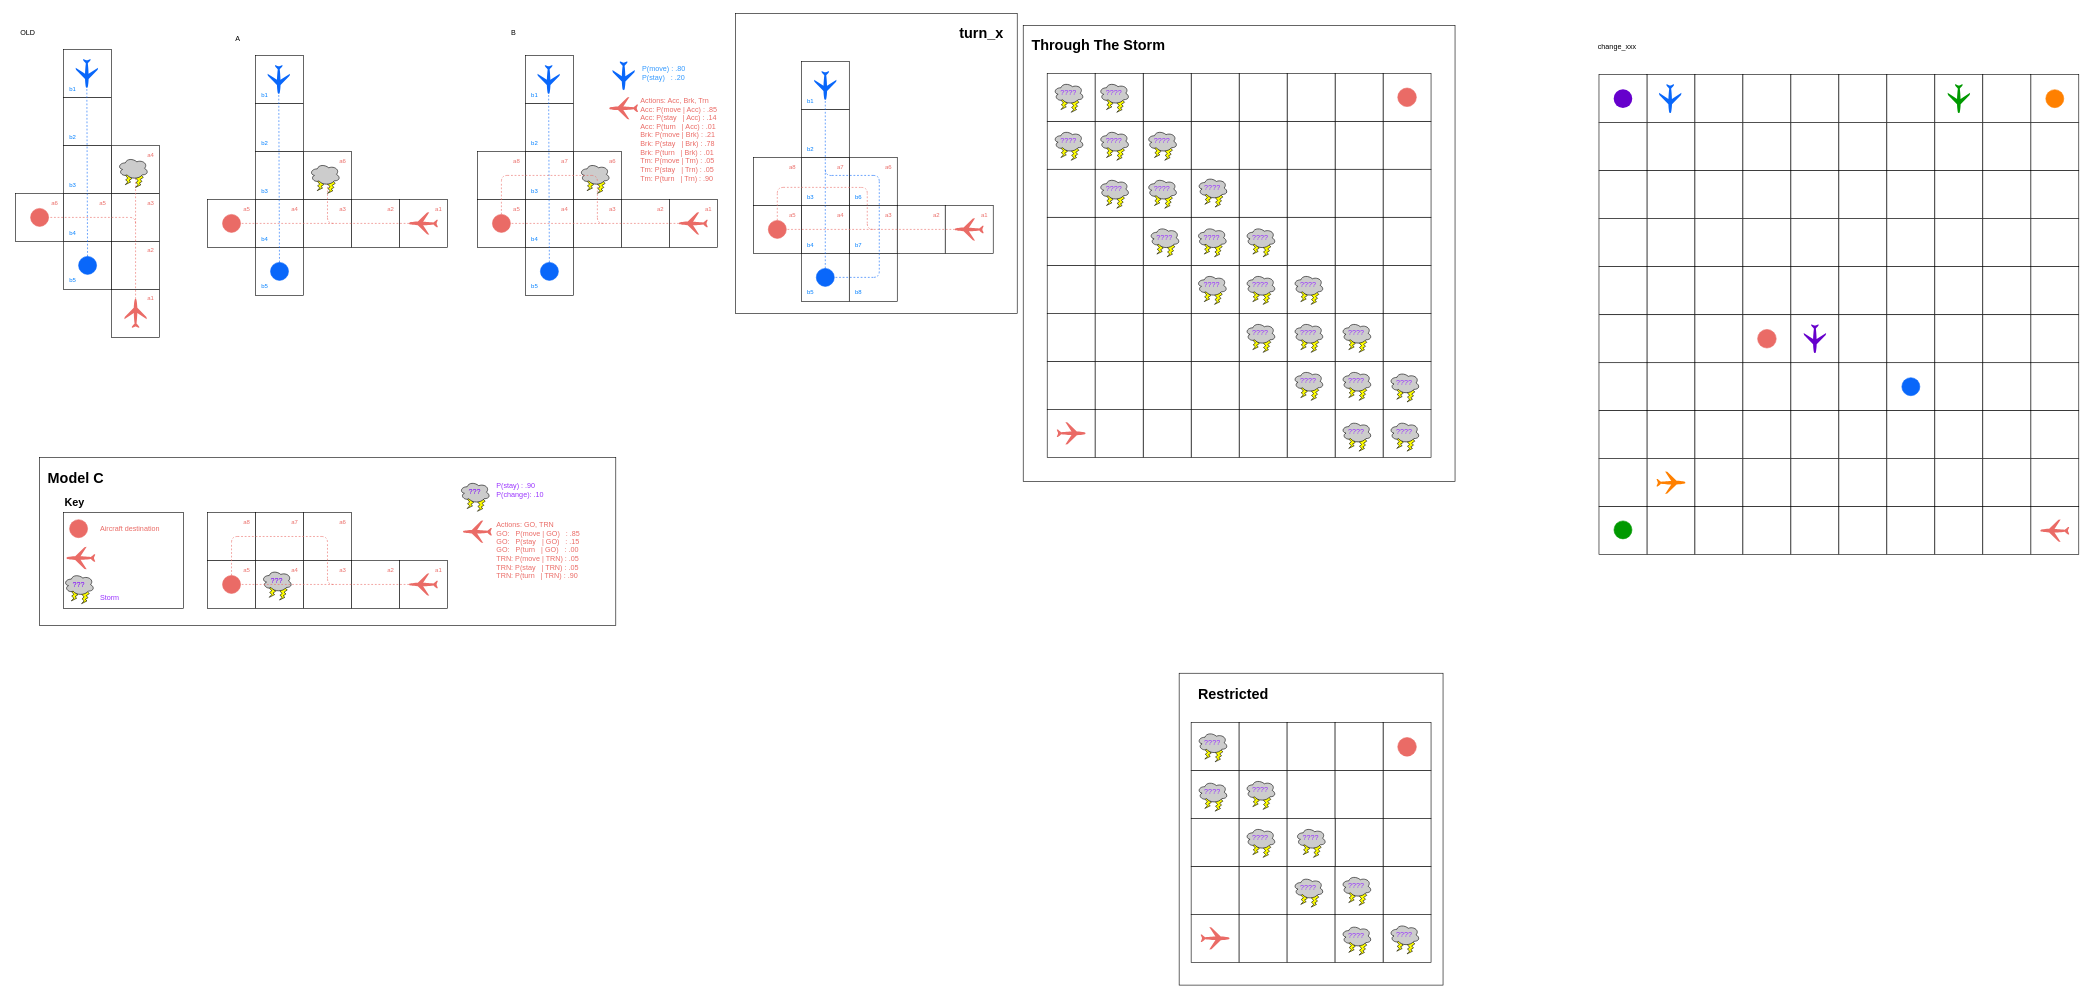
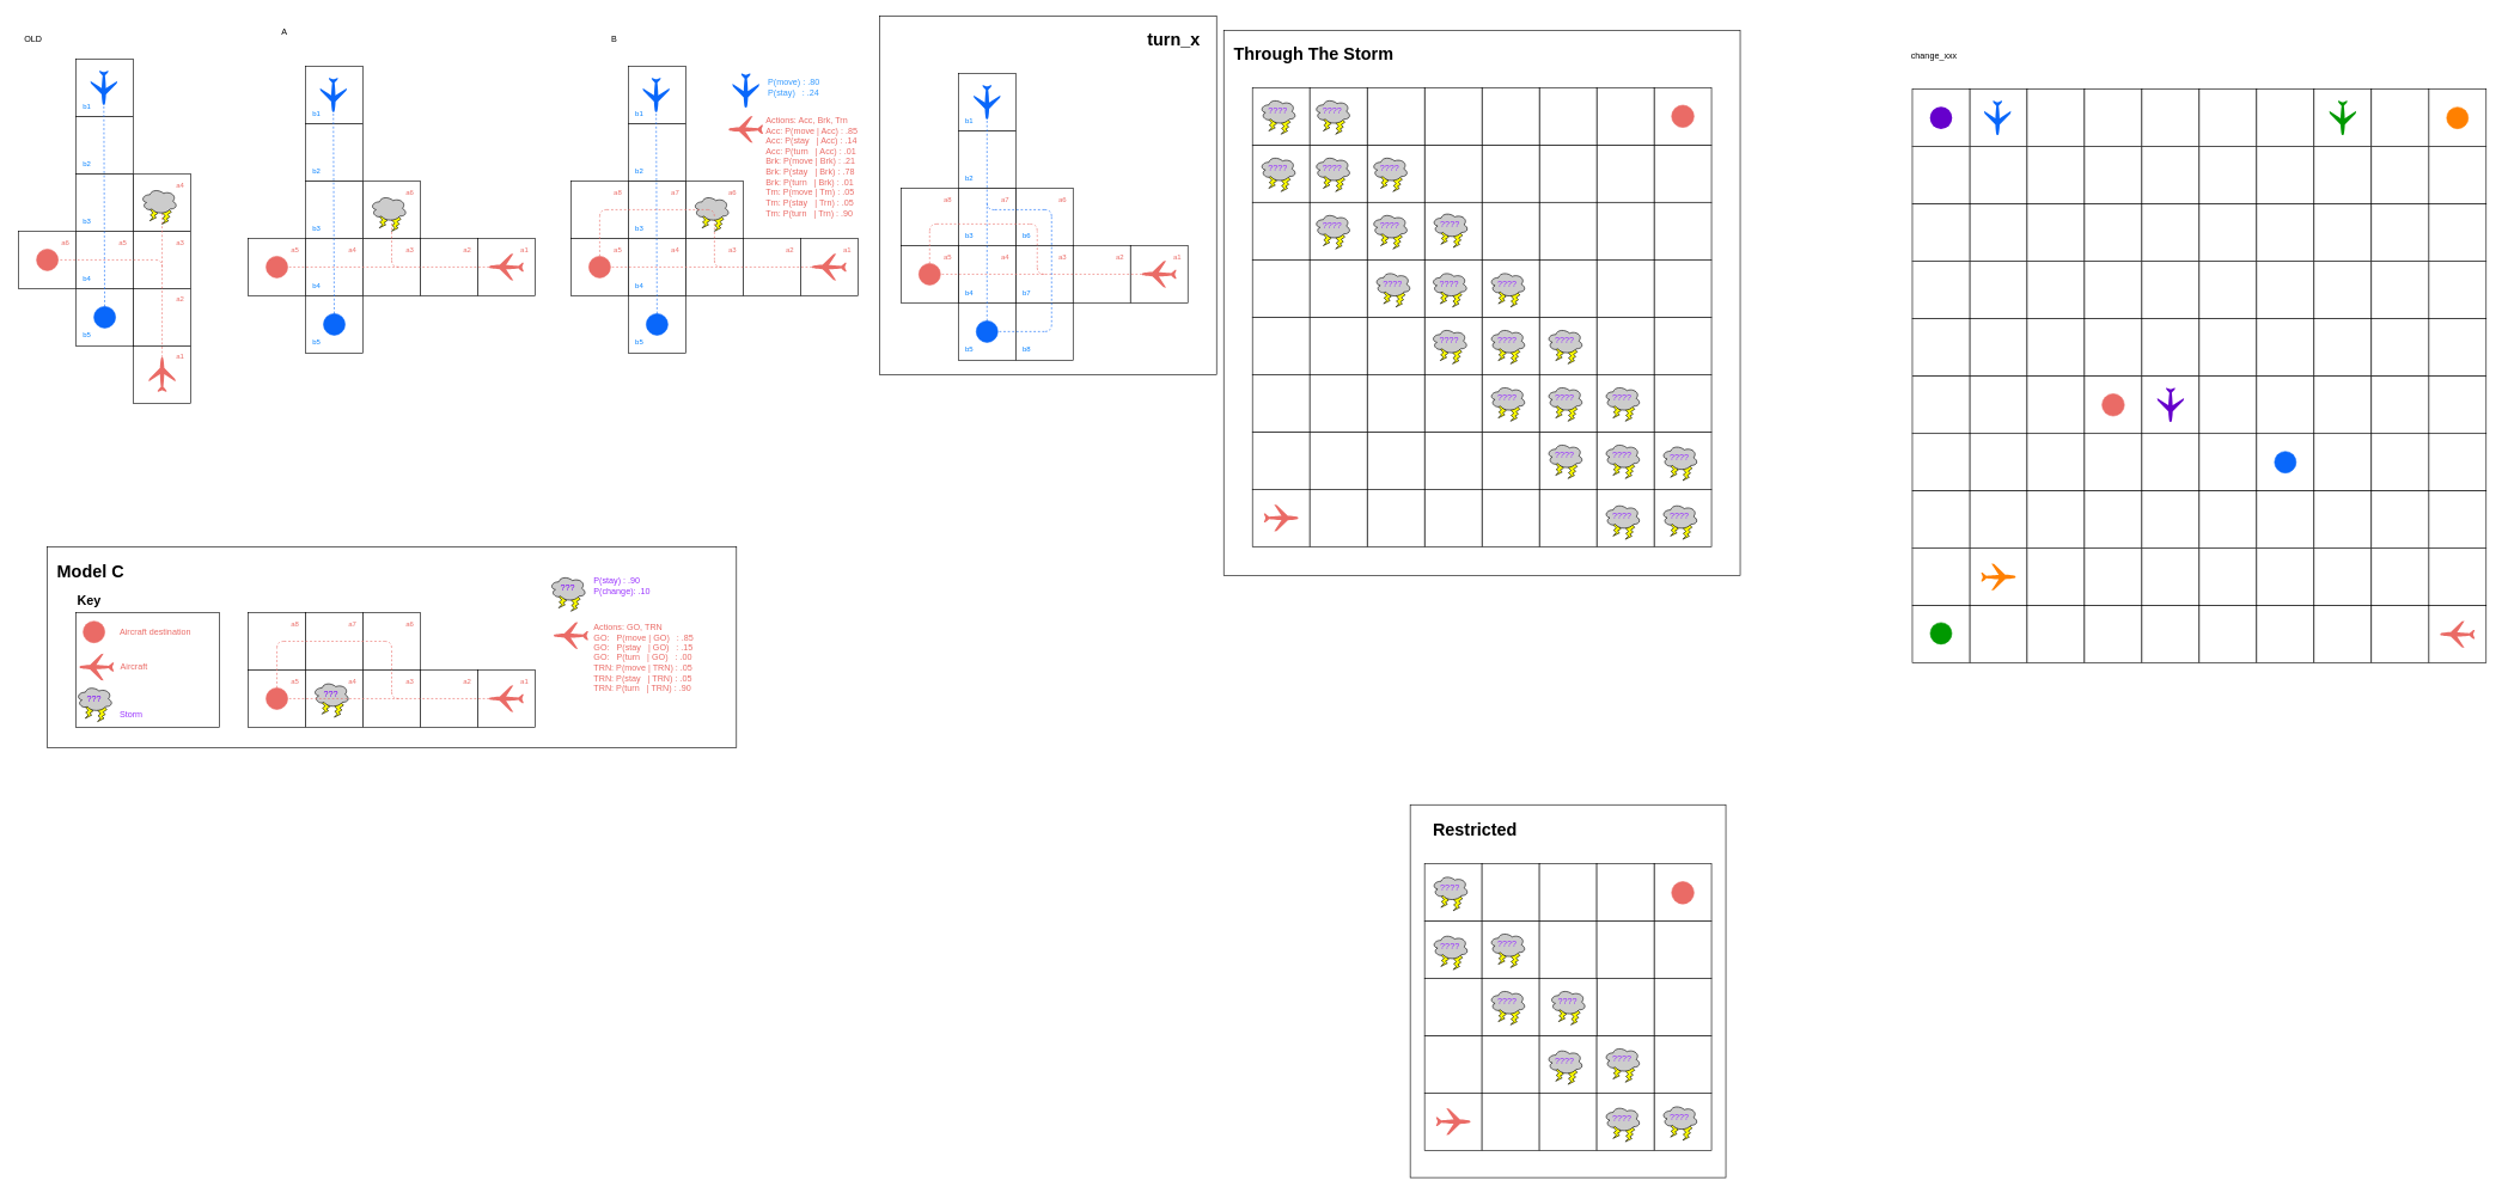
- <mxCell id="132" value="A" style="text;html=1;align=center;verticalAlign=middle;resizable=0;points=[];autosize=1;strokeColor=none;fillColor=none;" parent="1" vertex="1"><mxGeometry x="380" y="50" width="30" height="30" as="geometry" /></mxCell>
+ <mxCell id="132" value="A" style="text;html=1;align=center;verticalAlign=middle;resizable=0;points=[];autosize=1;strokeColor=none;fillColor=none;" parent="1" vertex="1"><mxGeometry x="380" y="30" width="30" height="30" as="geometry" /></mxCell>
- <mxCell id="134" value="&lt;font color=&quot;#3399ff&quot;&gt;P(move) : .80&lt;br&gt;P(stay)&amp;nbsp; &amp;nbsp;: .20&lt;/font&gt;" style="text;html=1;align=left;verticalAlign=middle;resizable=0;points=[];autosize=1;strokeColor=none;fillColor=none;" parent="1" vertex="1"><mxGeometry x="1067.5" y="102" width="100" height="40" as="geometry" /></mxCell>
+ <mxCell id="134" value="&lt;font color=&quot;#3399ff&quot;&gt;P(move) : .80&lt;br&gt;P(stay)&amp;nbsp; &amp;nbsp;: .24&lt;/font&gt;" style="text;html=1;align=left;verticalAlign=middle;resizable=0;points=[];autosize=1;strokeColor=none;fillColor=none;" parent="1" vertex="1"><mxGeometry x="1067.5" y="102" width="100" height="40" as="geometry" /></mxCell>
+ <mxCell id="179" value="&lt;font color=&quot;#ea6b66&quot;&gt;Aircraft&lt;/font&gt;" style="text;html=1;align=left;verticalAlign=middle;resizable=0;points=[];autosize=1;strokeColor=none;fillColor=none;" parent="174" vertex="1"><mxGeometry x="60" y="97" width="60" height="30" as="geometry" /></mxCell>
